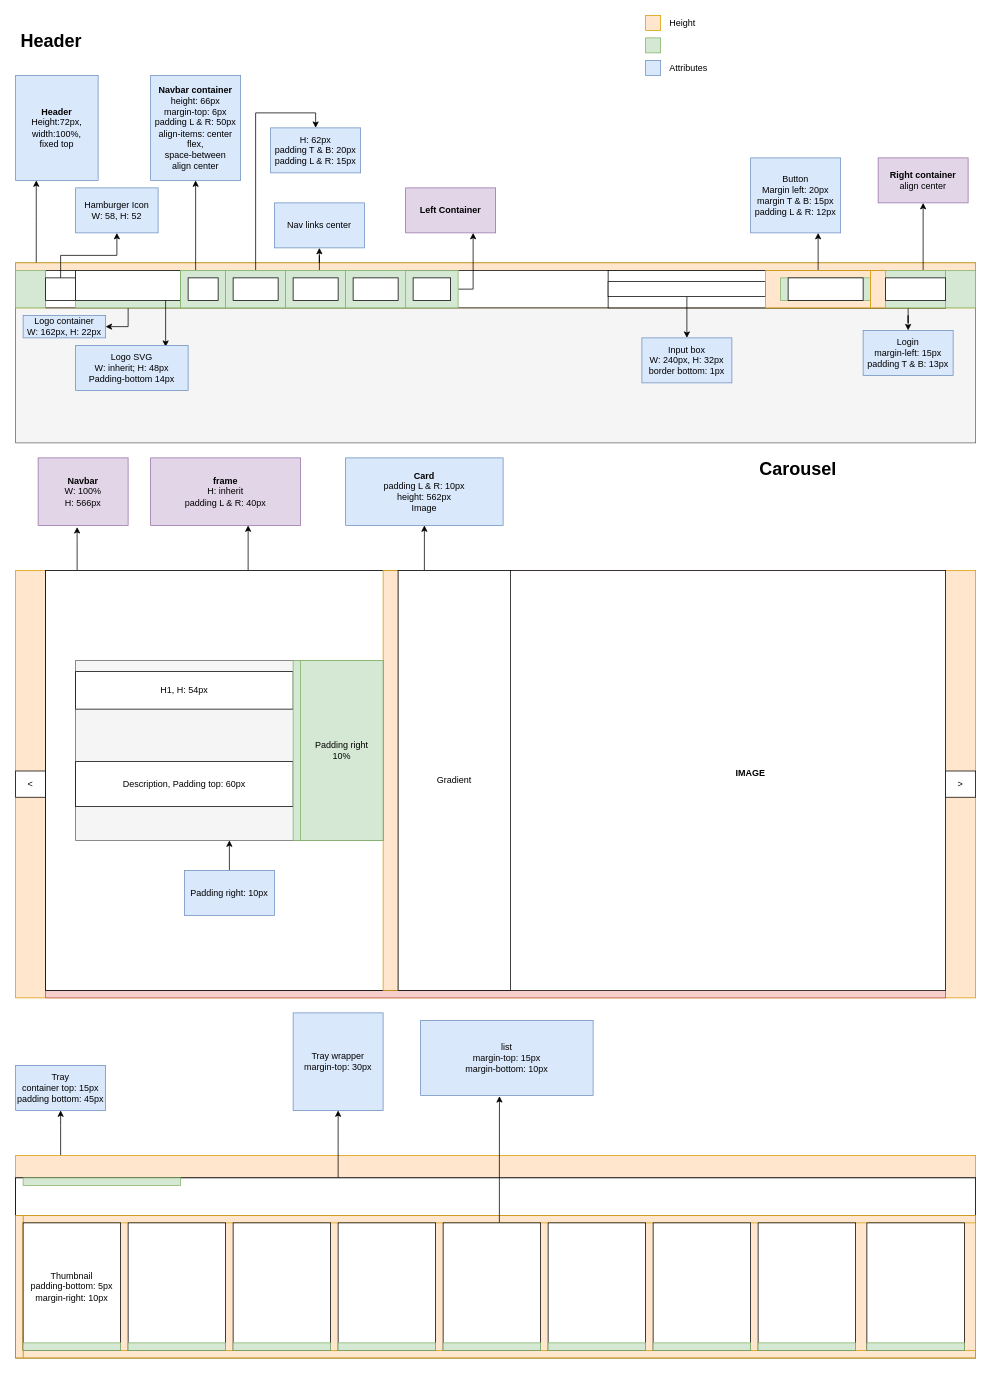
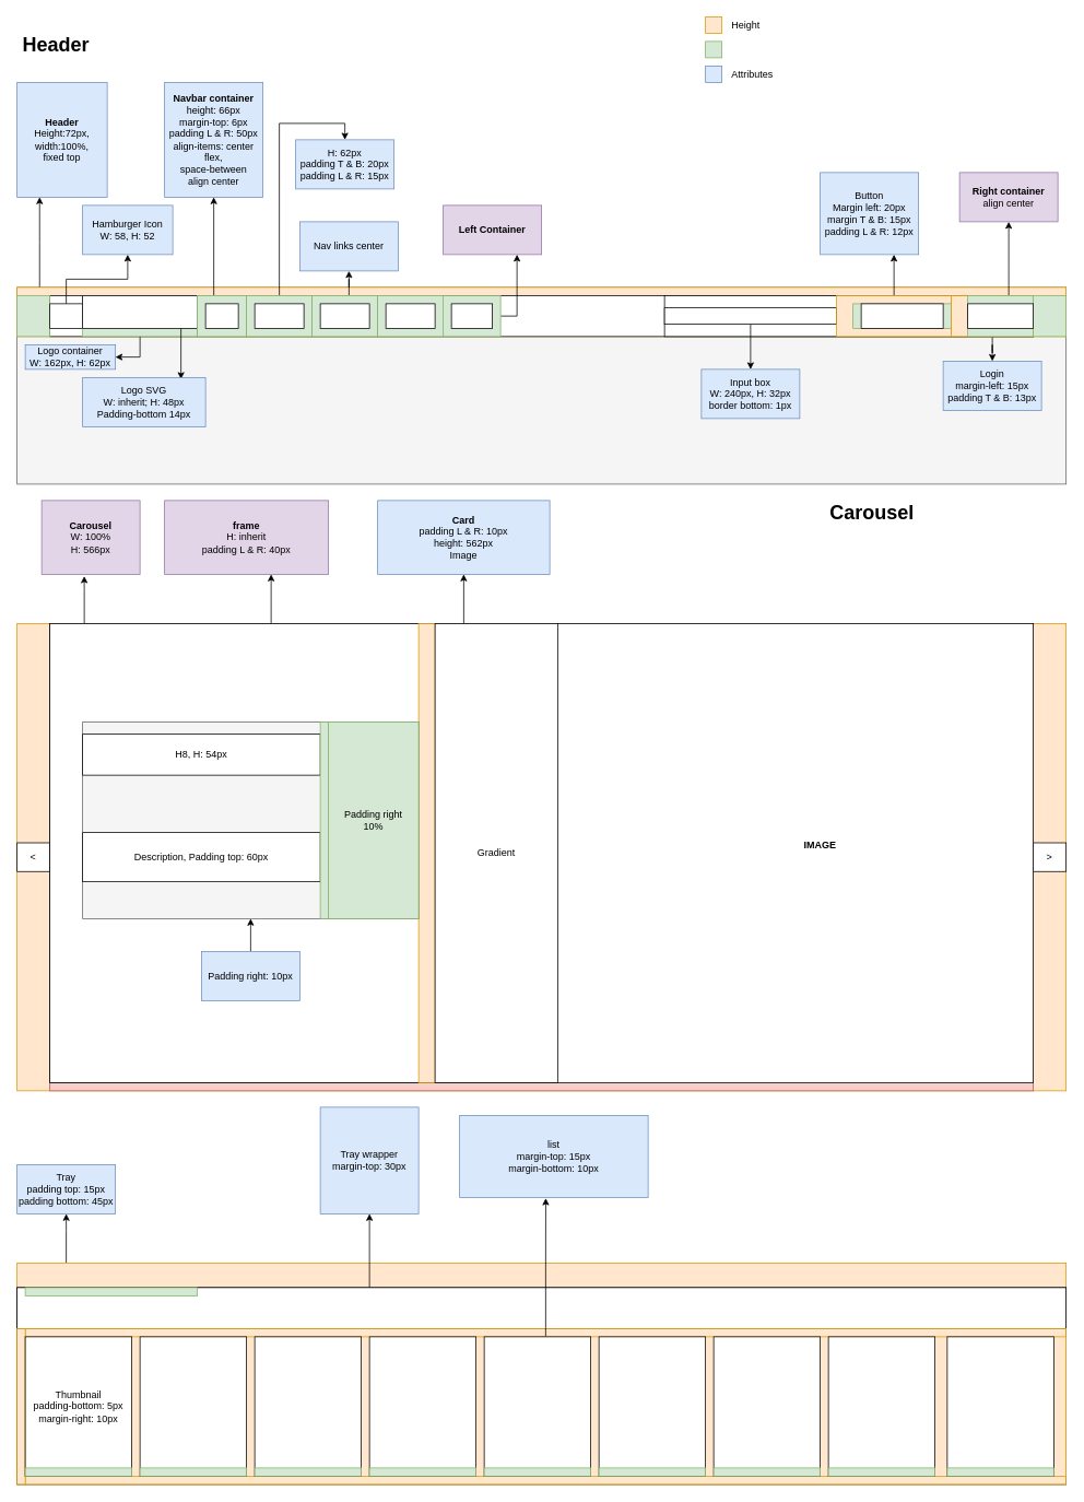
- <mxCell id="22" value="&lt;span&gt;Logo container&lt;/span&gt;&lt;br&gt;&lt;span&gt;W: 162px, H: 22px&lt;/span&gt;" style="rounded=0;whiteSpace=wrap;html=1;fillColor=#dae8fc;strokeColor=#6c8ebf;" vertex="1" parent="1"><mxGeometry x="30" y="420" width="110" height="30" as="geometry" /></mxCell>
+ <mxCell id="22" value="&lt;span&gt;Logo container&lt;/span&gt;&lt;br&gt;&lt;span&gt;W: 162px, H: 62px&lt;/span&gt;" style="rounded=0;whiteSpace=wrap;html=1;fillColor=#dae8fc;strokeColor=#6c8ebf;" vertex="1" parent="1"><mxGeometry x="30" y="420" width="110" height="30" as="geometry" /></mxCell>
- <mxCell id="63" value="&lt;b&gt;Navbar&lt;/b&gt;&lt;br&gt;W: 100%&lt;br&gt;H: 566px" style="rounded=0;whiteSpace=wrap;html=1;fillColor=#e1d5e7;strokeColor=#9673a6;" vertex="1" parent="1"><mxGeometry x="50" y="610" width="120" height="90" as="geometry" /></mxCell>
+ <mxCell id="63" value="&lt;b&gt;Carousel&lt;/b&gt;&lt;br&gt;W: 100%&lt;br&gt;H: 566px" style="rounded=0;whiteSpace=wrap;html=1;fillColor=#e1d5e7;strokeColor=#9673a6;" vertex="1" parent="1"><mxGeometry x="50" y="610" width="120" height="90" as="geometry" /></mxCell>
- <mxCell id="75" value="H1, H: 54px" style="rounded=0;whiteSpace=wrap;html=1;" vertex="1" parent="1"><mxGeometry x="100" y="895" width="290" height="50" as="geometry" /></mxCell>
+ <mxCell id="75" value="H8, H: 54px" style="rounded=0;whiteSpace=wrap;html=1;" vertex="1" parent="1"><mxGeometry x="100" y="895" width="290" height="50" as="geometry" /></mxCell>
- <mxCell id="83" value="Tray&lt;br&gt;container top: 15px&lt;br&gt;padding bottom: 45px" style="rounded=0;whiteSpace=wrap;html=1;fillColor=#dae8fc;strokeColor=#6c8ebf;" vertex="1" parent="1"><mxGeometry x="20" y="1420" width="120" height="60" as="geometry" /></mxCell>
+ <mxCell id="83" value="Tray&lt;br&gt;padding top: 15px&lt;br&gt;padding bottom: 45px" style="rounded=0;whiteSpace=wrap;html=1;fillColor=#dae8fc;strokeColor=#6c8ebf;" vertex="1" parent="1"><mxGeometry x="20" y="1420" width="120" height="60" as="geometry" /></mxCell>
